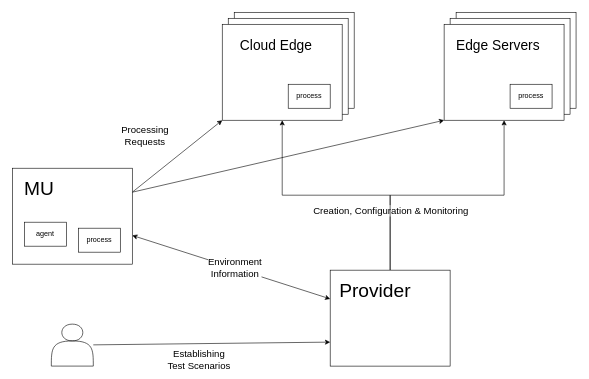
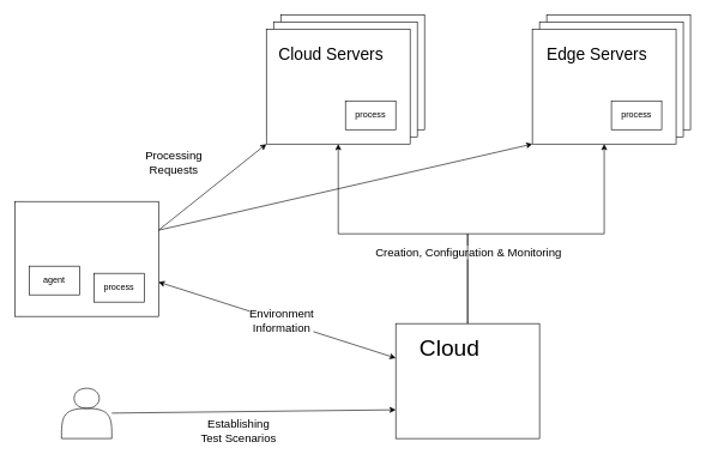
- <mxCell id="22" value="&lt;font style=&quot;font-size: 23px;&quot;&gt;Cloud Edge&lt;/font&gt;" style="text;html=1;strokeColor=none;fillColor=none;align=center;verticalAlign=middle;whiteSpace=wrap;rounded=0;" vertex="1" parent="1"><mxGeometry x="380" y="50" width="160" height="50" as="geometry" /></mxCell>
+ <mxCell id="22" value="&lt;font style=&quot;font-size: 23px;&quot;&gt;Cloud Servers&lt;/font&gt;" style="text;html=1;strokeColor=none;fillColor=none;align=center;verticalAlign=middle;whiteSpace=wrap;rounded=0;" vertex="1" parent="1"><mxGeometry x="380" y="50" width="160" height="50" as="geometry" /></mxCell>
- <mxCell id="17" value="&lt;font style=&quot;font-size: 32px;&quot;&gt;MU&lt;/font&gt;" style="text;html=1;strokeColor=none;fillColor=none;align=center;verticalAlign=middle;whiteSpace=wrap;rounded=0;" vertex="1" parent="1"><mxGeometry x="20" y="290" width="90" height="50" as="geometry" /></mxCell>
- <mxCell id="20" value="&lt;font style=&quot;font-size: 32px;&quot;&gt;Provider&lt;/font&gt;" style="text;html=1;strokeColor=none;fillColor=none;align=center;verticalAlign=middle;whiteSpace=wrap;rounded=0;" vertex="1" parent="1"><mxGeometry x="550" y="460" width="150" height="50" as="geometry" /></mxCell>
+ <mxCell id="20" value="&lt;font style=&quot;font-size: 32px;&quot;&gt;Cloud&lt;/font&gt;" style="text;html=1;strokeColor=none;fillColor=none;align=center;verticalAlign=middle;whiteSpace=wrap;rounded=0;" vertex="1" parent="1"><mxGeometry x="550" y="460" width="150" height="50" as="geometry" /></mxCell>
